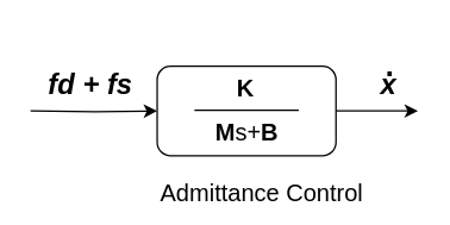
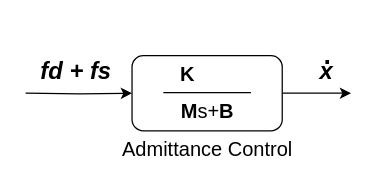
- <mxCell id="6" value="&lt;b&gt;K&lt;/b&gt;" style="text;html=1;align=center;verticalAlign=middle;resizable=0;points=[];autosize=1;strokeColor=none;fontSize=16;" vertex="1" parent="1"><mxGeometry x="149.11" y="49" width="30" height="20" as="geometry" /></mxCell>
+ <mxCell id="6" value="&lt;b&gt;K&lt;/b&gt;" style="text;html=1;align=center;verticalAlign=middle;resizable=0;points=[];autosize=1;strokeColor=none;fontSize=16;" vertex="1" parent="1"><mxGeometry x="134.11" y="49" width="30" height="20" as="geometry" /></mxCell>
- <mxCell id="7" value="Admittance Control" style="text;html=1;align=center;verticalAlign=middle;resizable=0;points=[];autosize=1;strokeColor=none;fontSize=16;" vertex="1" parent="1"><mxGeometry x="100" y="119" width="150" height="20" as="geometry" /></mxCell>
+ <mxCell id="7" value="Admittance Control" style="text;html=1;align=center;verticalAlign=middle;resizable=0;points=[];autosize=1;strokeColor=none;fontSize=16;" vertex="1" parent="1"><mxGeometry x="90" y="109" width="150" height="20" as="geometry" /></mxCell>
